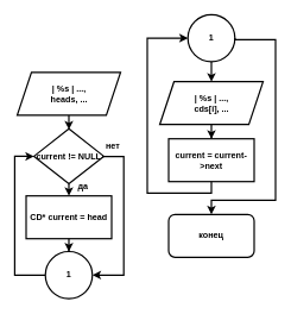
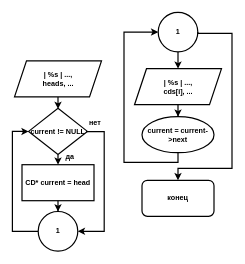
- <mxCell id="13" value="current = current-&amp;gt;next" style="rounded=0;whiteSpace=wrap;html=1;fontStyle=1;strokeWidth=2;" vertex="1" parent="1"><mxGeometry x="236" y="194" width="120" height="60" as="geometry" /></mxCell>
+ <mxCell id="13" value="current = current-&amp;gt;next" style="ellipse;whiteSpace=wrap;html=1;fontStyle=1;strokeWidth=2;" vertex="1" parent="1"><mxGeometry x="236" y="194" width="120" height="60" as="geometry" /></mxCell>
